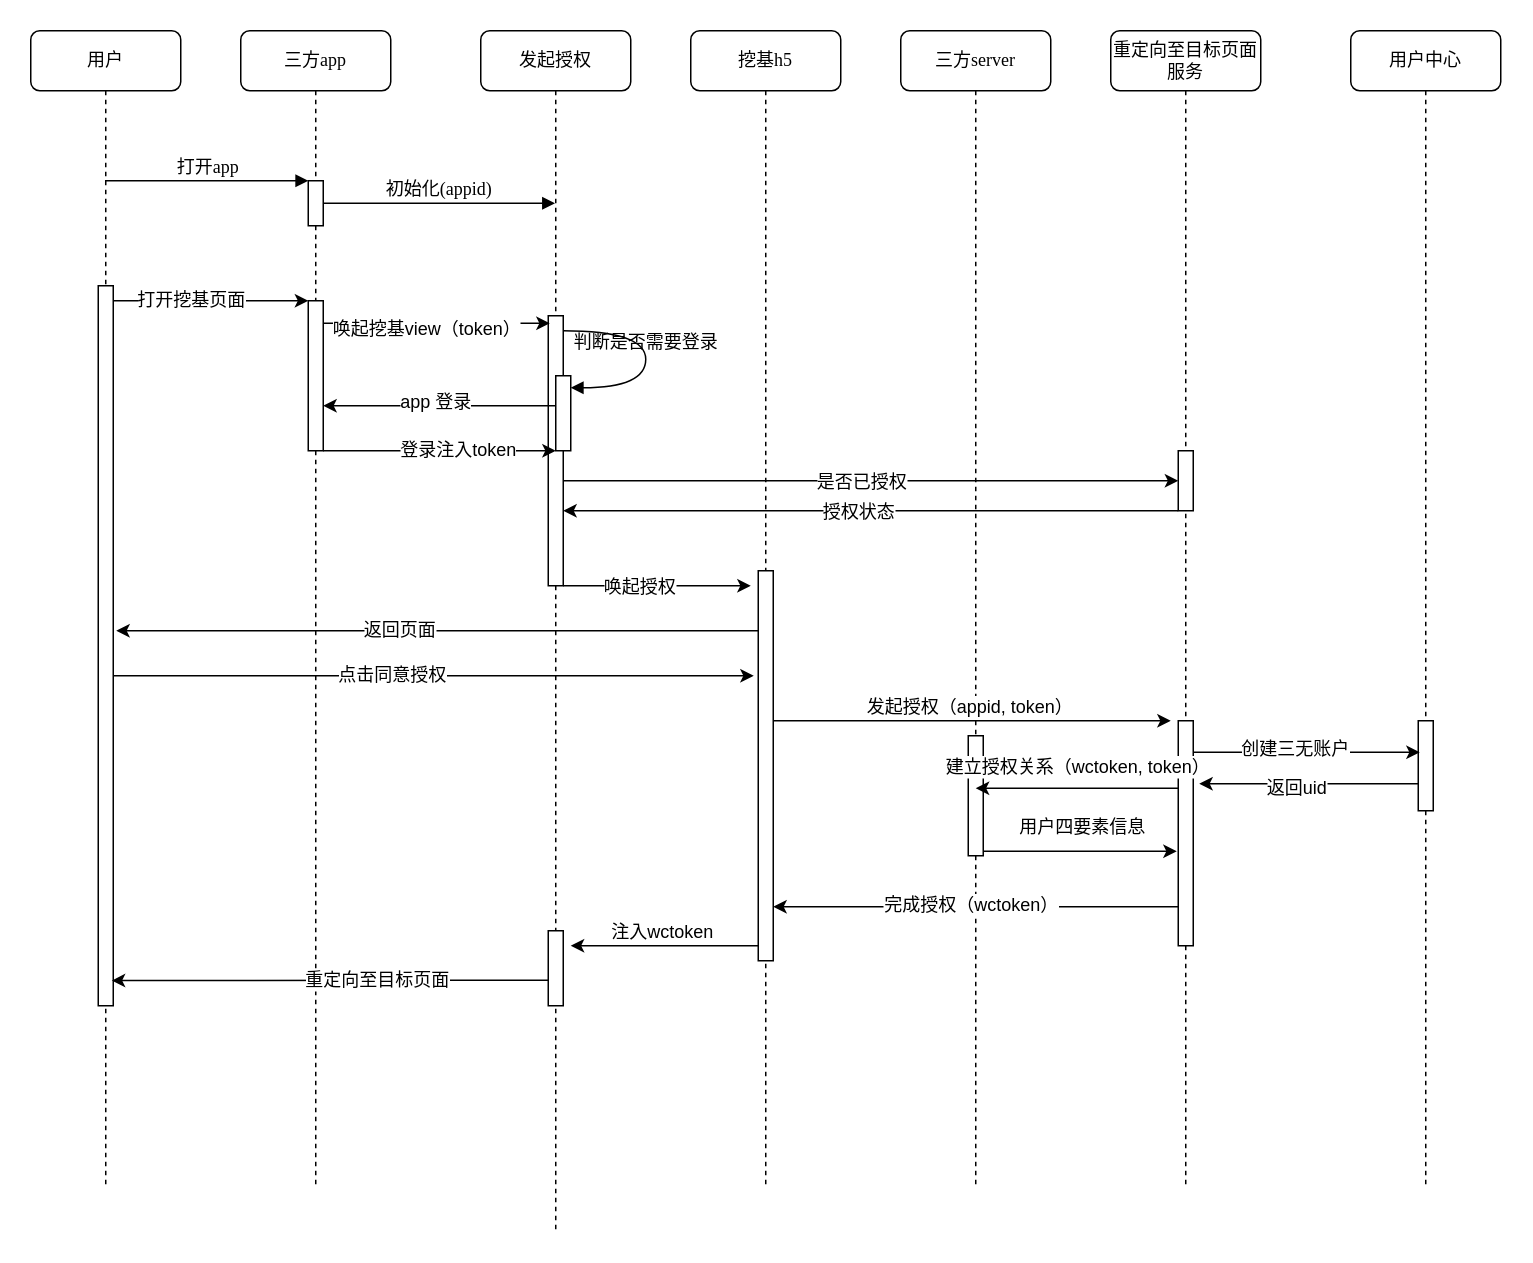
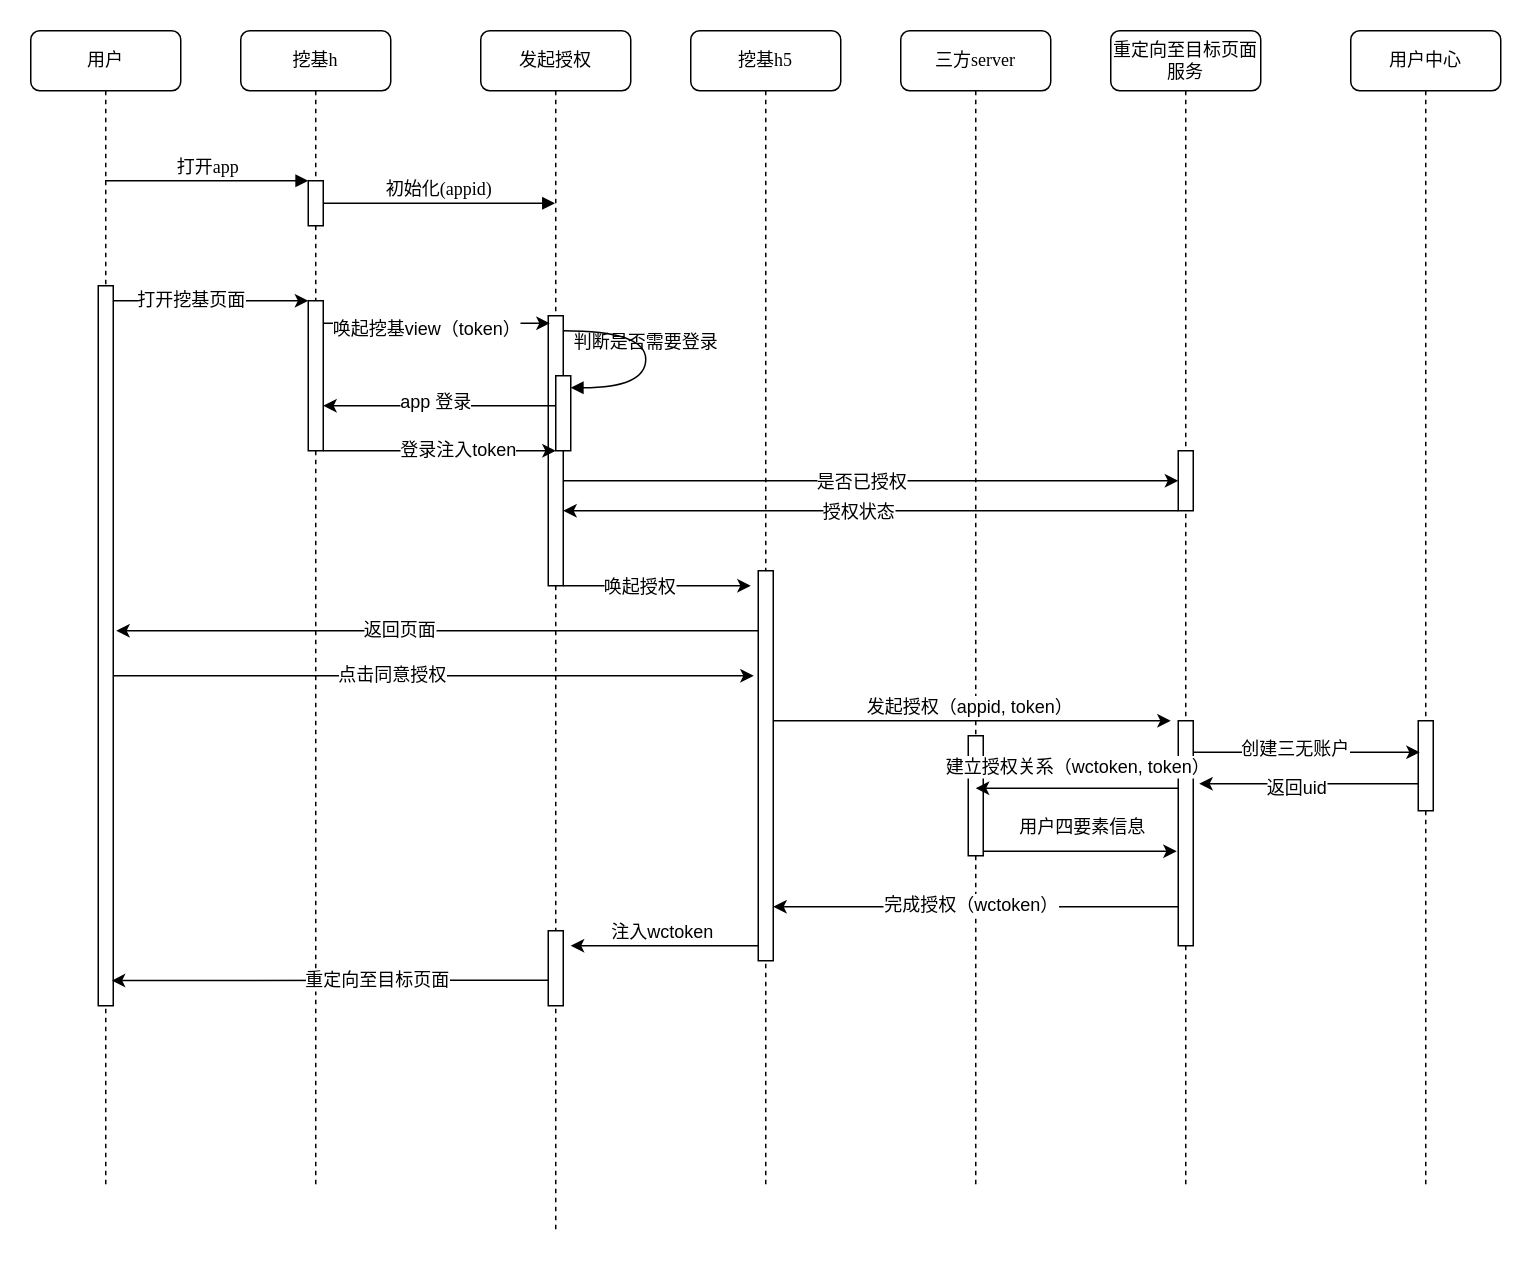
- <mxCell id="2" value="三方app" style="shape=umlLifeline;perimeter=lifelinePerimeter;whiteSpace=wrap;html=1;container=1;collapsible=0;recursiveResize=0;outlineConnect=0;rounded=1;shadow=0;comic=0;labelBackgroundColor=none;strokeColor=#000000;strokeWidth=1;fillColor=#FFFFFF;fontFamily=Verdana;fontSize=12;fontColor=#000000;align=center;" parent="1" vertex="1"><mxGeometry x="160" y="20" width="100" height="770" as="geometry" /></mxCell>
+ <mxCell id="2" value="挖基h" style="shape=umlLifeline;perimeter=lifelinePerimeter;whiteSpace=wrap;html=1;container=1;collapsible=0;recursiveResize=0;outlineConnect=0;rounded=1;shadow=0;comic=0;labelBackgroundColor=none;strokeColor=#000000;strokeWidth=1;fillColor=#FFFFFF;fontFamily=Verdana;fontSize=12;fontColor=#000000;align=center;" parent="1" vertex="1"><mxGeometry x="160" y="20" width="100" height="770" as="geometry" /></mxCell>
